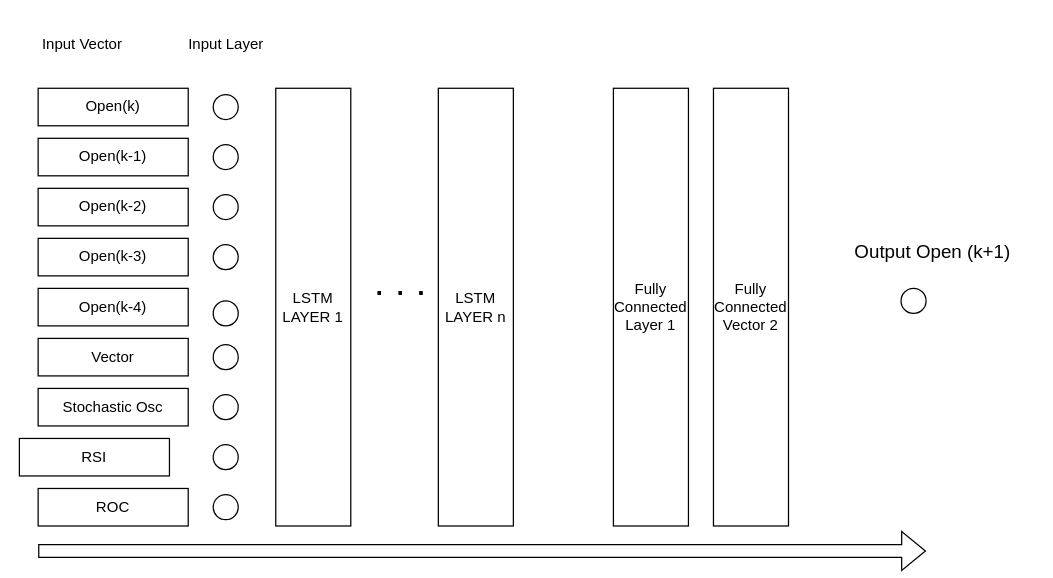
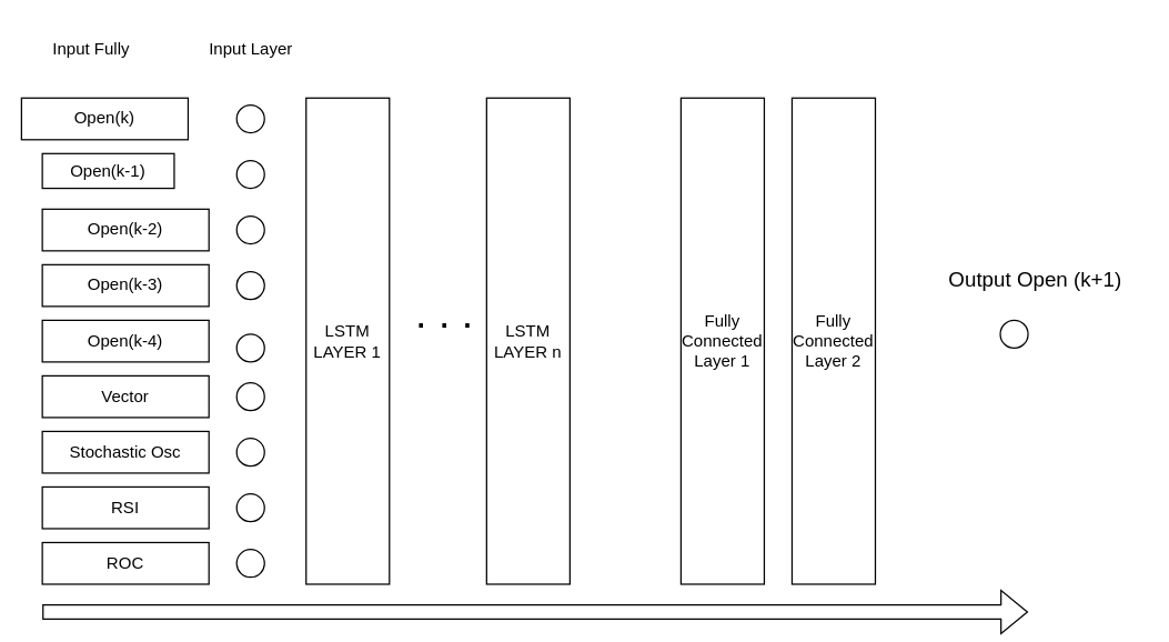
- <mxCell id="21" value="Input Vector" style="text;html=1;align=center;verticalAlign=middle;resizable=0;points=[];autosize=1;strokeColor=none;fillColor=none;" vertex="1" parent="1"><mxGeometry x="20" y="20" width="90" height="30" as="geometry" /></mxCell>
+ <mxCell id="21" value="Input Fully" style="text;html=1;align=center;verticalAlign=middle;resizable=0;points=[];autosize=1;strokeColor=none;fillColor=none;" vertex="1" parent="1"><mxGeometry x="20" y="20" width="90" height="30" as="geometry" /></mxCell>
- <mxCell id="2" value="Open(k)" style="rounded=0;whiteSpace=wrap;html=1;" vertex="1" parent="1"><mxGeometry x="30" y="70" width="120" height="30" as="geometry" /></mxCell>
+ <mxCell id="2" value="Open(k)" style="rounded=0;whiteSpace=wrap;html=1;" vertex="1" parent="1"><mxGeometry x="15" y="70" width="120" height="30" as="geometry" /></mxCell>
- <mxCell id="3" value="Open(k-1)" style="rounded=0;whiteSpace=wrap;html=1;" vertex="1" parent="1"><mxGeometry x="30" y="110" width="120" height="30" as="geometry" /></mxCell>
+ <mxCell id="3" value="Open(k-1)" style="rounded=0;whiteSpace=wrap;html=1;" vertex="1" parent="1"><mxGeometry x="30" y="110" width="95" height="25" as="geometry" /></mxCell>
- <mxCell id="26" value="Fully Connected Vector 2" style="rounded=0;whiteSpace=wrap;html=1;" vertex="1" parent="1"><mxGeometry x="570" y="70" width="60" height="350" as="geometry" /></mxCell>
+ <mxCell id="26" value="Fully Connected Layer 2" style="rounded=0;whiteSpace=wrap;html=1;" vertex="1" parent="1"><mxGeometry x="570" y="70" width="60" height="350" as="geometry" /></mxCell>
- <mxCell id="9" value="RSI" style="rounded=0;whiteSpace=wrap;html=1;" vertex="1" parent="1"><mxGeometry x="15" y="350" width="120" height="30" as="geometry" /></mxCell>
+ <mxCell id="9" value="RSI" style="rounded=0;whiteSpace=wrap;html=1;" vertex="1" parent="1"><mxGeometry x="30" y="350" width="120" height="30" as="geometry" /></mxCell>
